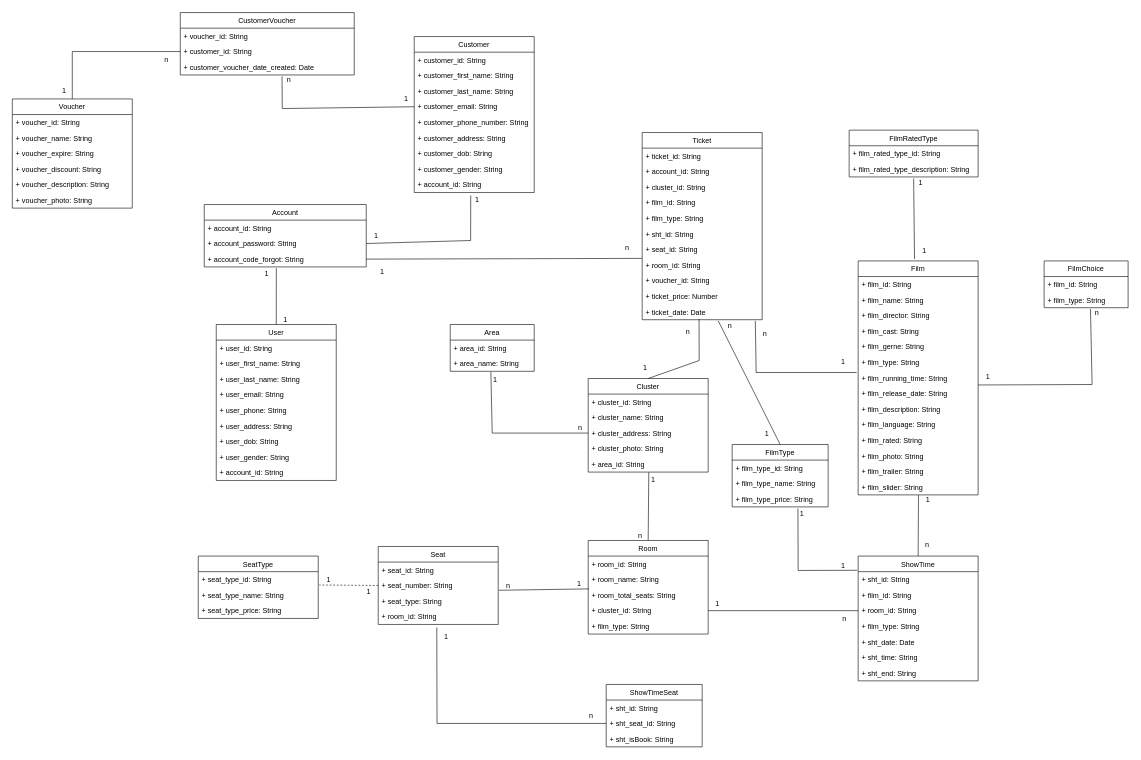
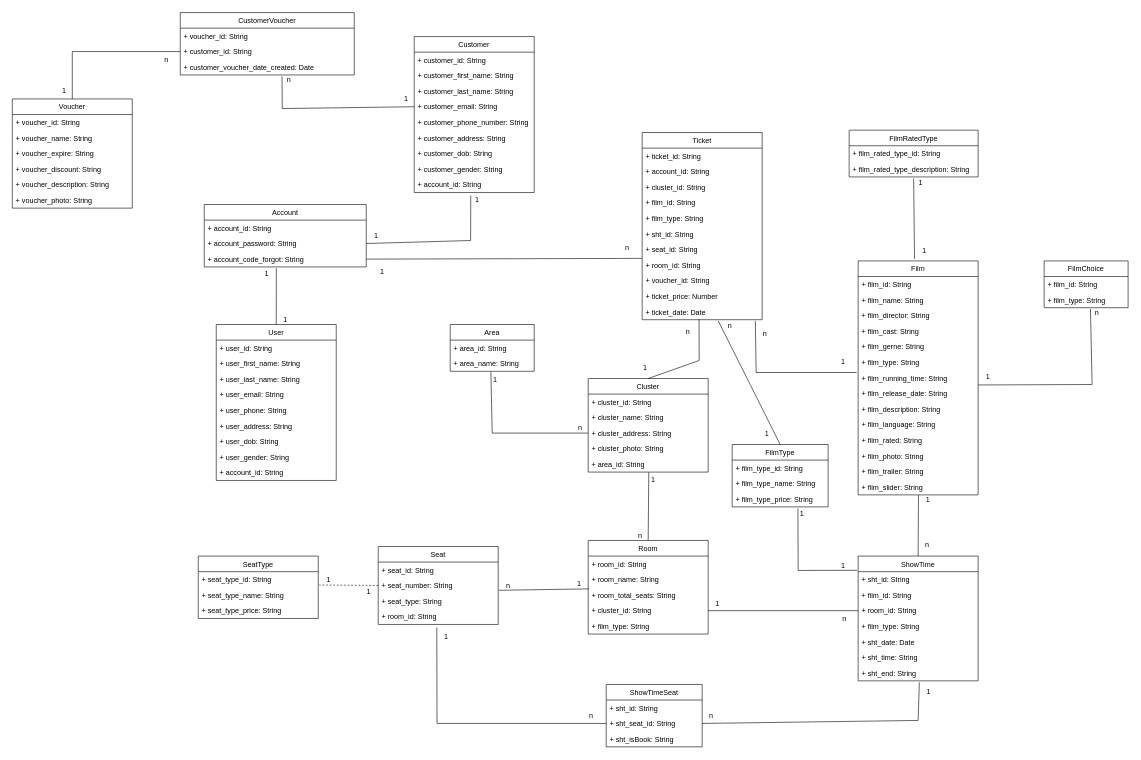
+ <mxCell id="161" value="" style="endArrow=none;html=1;rounded=0;exitX=1;exitY=0.5;exitDx=0;exitDy=0;entryX=0.51;entryY=1.1;entryDx=0;entryDy=0;entryPerimeter=0;" edge="1" parent="1" source="106" target="91"><mxGeometry relative="1" as="geometry"><mxPoint x="1440" y="1027" as="sourcePoint" /><mxPoint x="1250" y="1150" as="targetPoint" /><Array as="points"><mxPoint x="1530" y="1200" /></Array></mxGeometry></mxCell>
+ <mxCell id="162" value="n" style="resizable=0;html=1;align=left;verticalAlign=bottom;" connectable="0" vertex="1" parent="161"><mxGeometry x="-1" relative="1" as="geometry"><mxPoint x="10" y="-5" as="offset" /></mxGeometry></mxCell>
+ <mxCell id="163" value="1" style="resizable=0;html=1;align=right;verticalAlign=bottom;" connectable="0" vertex="1" parent="161"><mxGeometry x="1" relative="1" as="geometry"><mxPoint x="19" y="23" as="offset" /></mxGeometry></mxCell>
